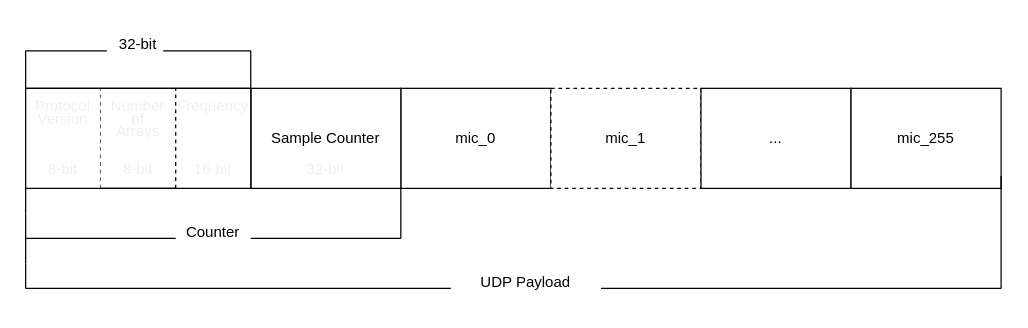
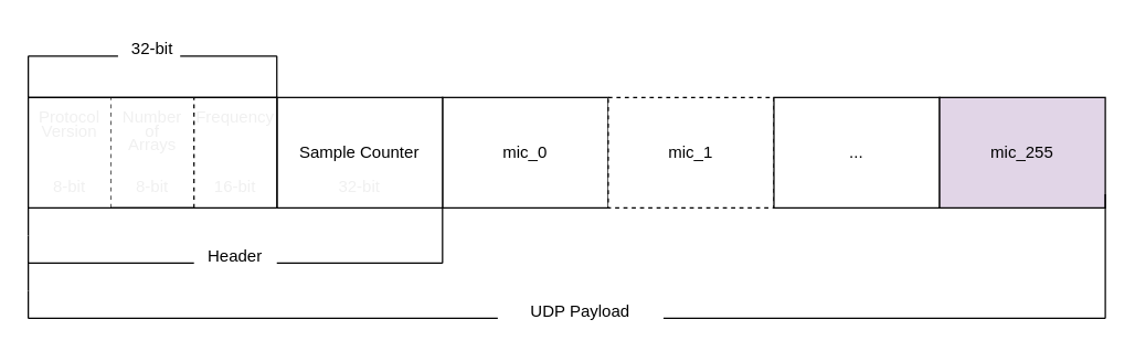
- <mxCell id="7" value="mic_255" style="whiteSpace=wrap;html=1;" vertex="1" parent="1"><mxGeometry x="680" y="70" width="120" height="80" as="geometry" /></mxCell>
+ <mxCell id="7" value="mic_255" style="whiteSpace=wrap;html=1;fillColor=#e1d5e7;" vertex="1" parent="1"><mxGeometry x="680" y="70" width="120" height="80" as="geometry" /></mxCell>
- <mxCell id="25" value="Counter" style="text;strokeColor=none;align=center;fillColor=none;html=1;verticalAlign=middle;whiteSpace=wrap;rounded=0;labelBorderColor=none;fontColor=#000000;" vertex="1" parent="1"><mxGeometry x="140" y="170" width="60" height="30" as="geometry" /></mxCell>
+ <mxCell id="25" value="Header" style="text;strokeColor=none;align=center;fillColor=none;html=1;verticalAlign=middle;whiteSpace=wrap;rounded=0;labelBorderColor=none;fontColor=#000000;" vertex="1" parent="1"><mxGeometry x="140" y="170" width="60" height="30" as="geometry" /></mxCell>
